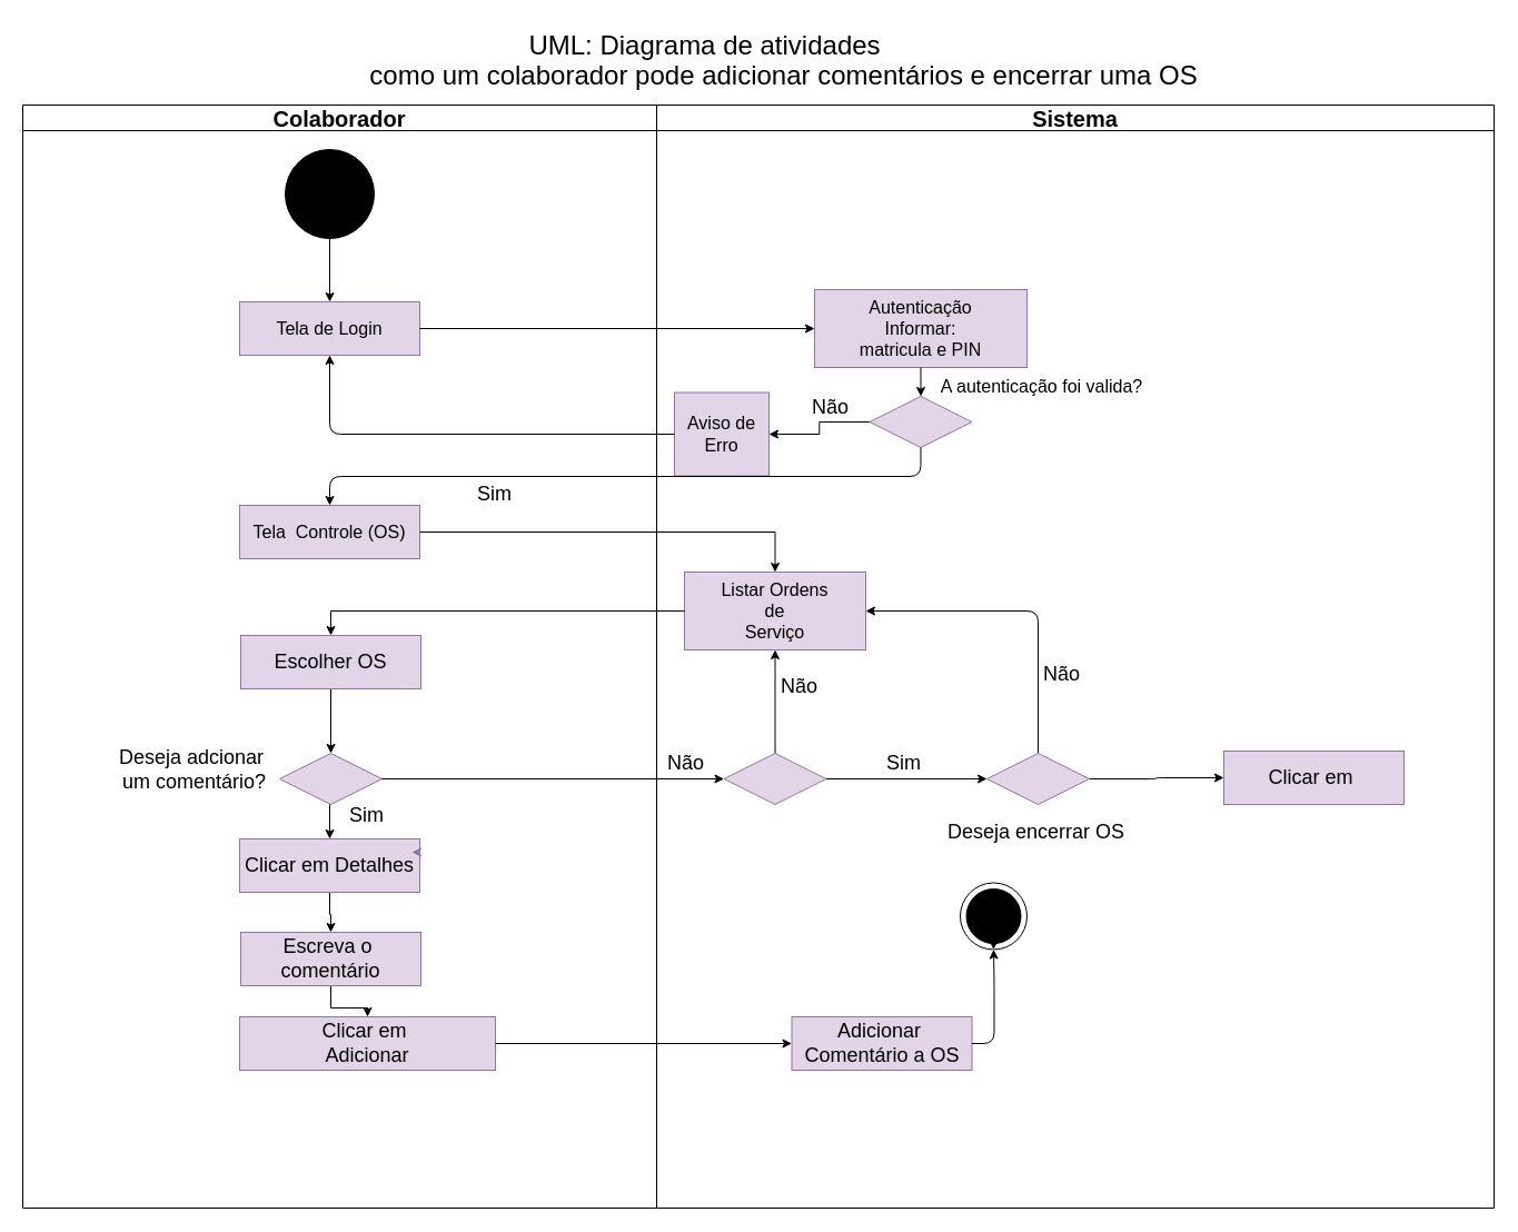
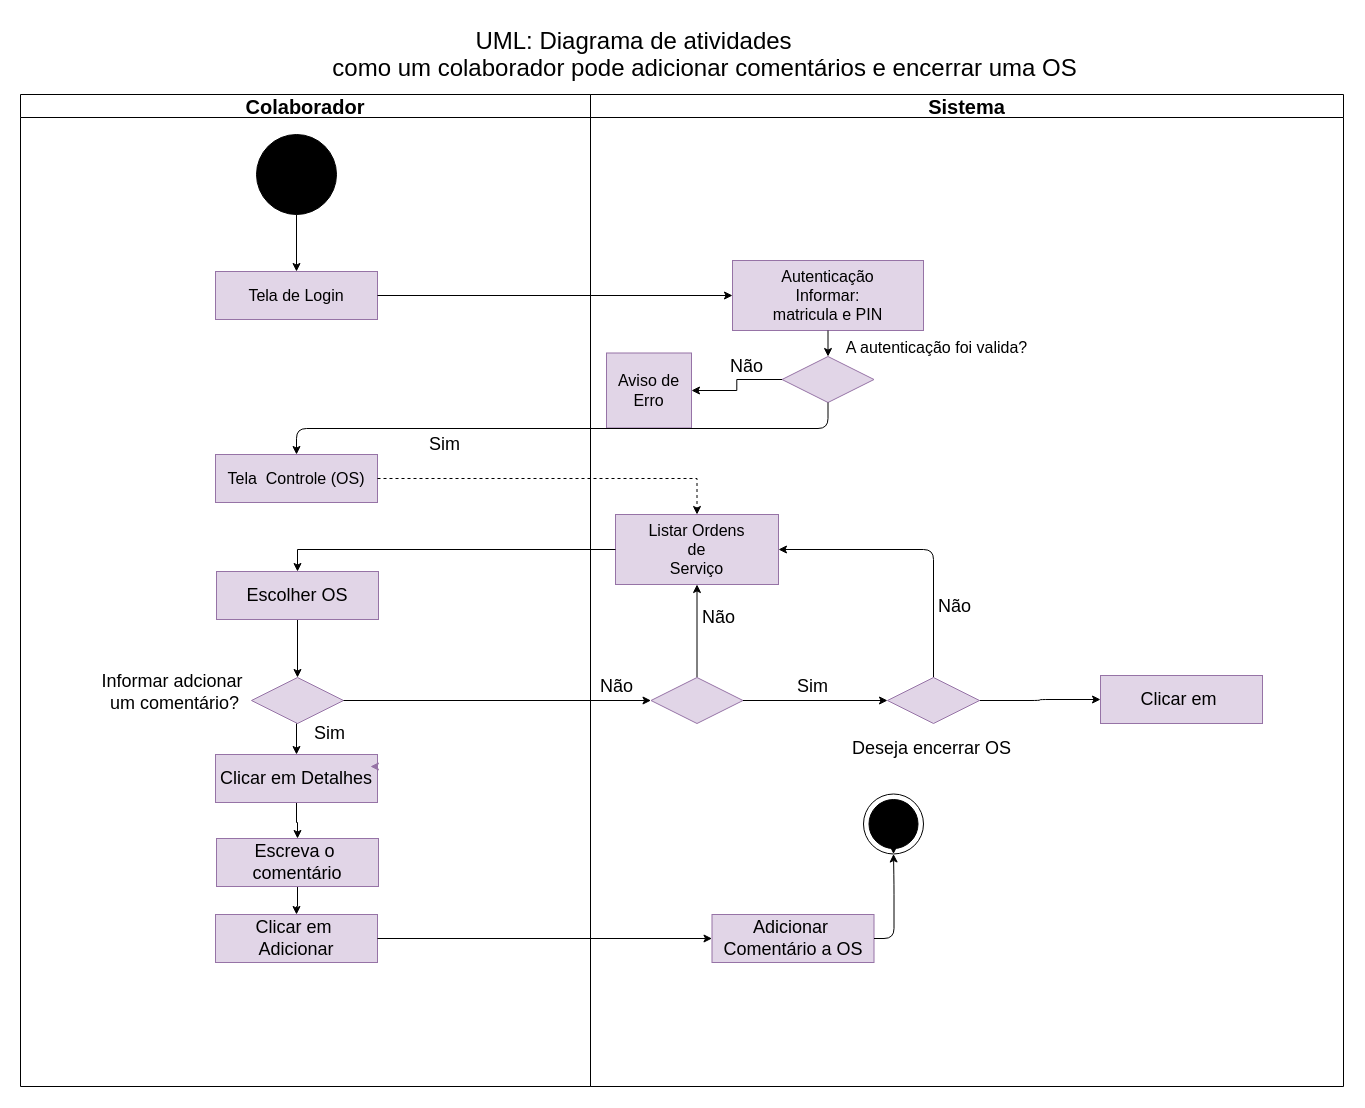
- <mxCell id="48" style="edgeStyle=orthogonalEdgeStyle;rounded=1;orthogonalLoop=1;jettySize=auto;html=1;entryX=0.5;entryY=1;entryDx=0;entryDy=0;labelBackgroundColor=none;fontColor=default;" edge="1" parent="1" source="26" target="3"><mxGeometry relative="1" as="geometry" /></mxCell>
- <mxCell id="50" style="edgeStyle=orthogonalEdgeStyle;rounded=0;orthogonalLoop=1;jettySize=auto;html=1;entryX=0.5;entryY=0;entryDx=0;entryDy=0;labelBackgroundColor=none;fontColor=default;" edge="1" parent="1" source="6" target="33"><mxGeometry relative="1" as="geometry"><mxPoint x="251" y="582.706" as="targetPoint" /></mxGeometry></mxCell>
+ <mxCell id="50" style="edgeStyle=orthogonalEdgeStyle;rounded=0;orthogonalLoop=1;jettySize=auto;html=1;entryX=0.5;entryY=0;entryDx=0;entryDy=0;labelBackgroundColor=none;fontColor=default;dashed=1;" edge="1" parent="1" source="6" target="33"><mxGeometry relative="1" as="geometry"><mxPoint x="251" y="582.706" as="targetPoint" /></mxGeometry></mxCell>
- <mxCell id="15" value="&lt;font style=&quot;font-size: 18px;&quot;&gt;Deseja adcionar&amp;nbsp;&lt;br&gt;um comentário?&lt;/font&gt;" style="text;html=1;align=center;verticalAlign=middle;resizable=0;points=[];autosize=1;strokeColor=none;fillColor=none;labelBackgroundColor=none;rounded=0;" vertex="1" parent="2"><mxGeometry x="77" y="570.5" width="153" height="55" as="geometry" /></mxCell>
+ <mxCell id="15" value="&lt;font style=&quot;font-size: 18px;&quot;&gt;Informar adcionar&amp;nbsp;&lt;br&gt;um comentário?&lt;/font&gt;" style="text;html=1;align=center;verticalAlign=middle;resizable=0;points=[];autosize=1;strokeColor=none;fillColor=none;labelBackgroundColor=none;rounded=0;" vertex="1" parent="2"><mxGeometry x="77" y="570.5" width="153" height="55" as="geometry" /></mxCell>
- <mxCell id="18" value="&lt;font style=&quot;font-size: 18px;&quot;&gt;Clicar em&amp;nbsp;&lt;br&gt;Adicionar&lt;br&gt;&lt;/font&gt;" style="rounded=0;whiteSpace=wrap;html=1;labelBackgroundColor=none;fillColor=#e1d5e7;strokeColor=#9673a6;" vertex="1" parent="2"><mxGeometry x="195" y="820" width="230" height="48" as="geometry" /></mxCell>
+ <mxCell id="18" value="&lt;font style=&quot;font-size: 18px;&quot;&gt;Clicar em&amp;nbsp;&lt;br&gt;Adicionar&lt;br&gt;&lt;/font&gt;" style="rounded=0;whiteSpace=wrap;html=1;labelBackgroundColor=none;fillColor=#e1d5e7;strokeColor=#9673a6;" vertex="1" parent="2"><mxGeometry x="195" y="820" width="162" height="48" as="geometry" /></mxCell>
